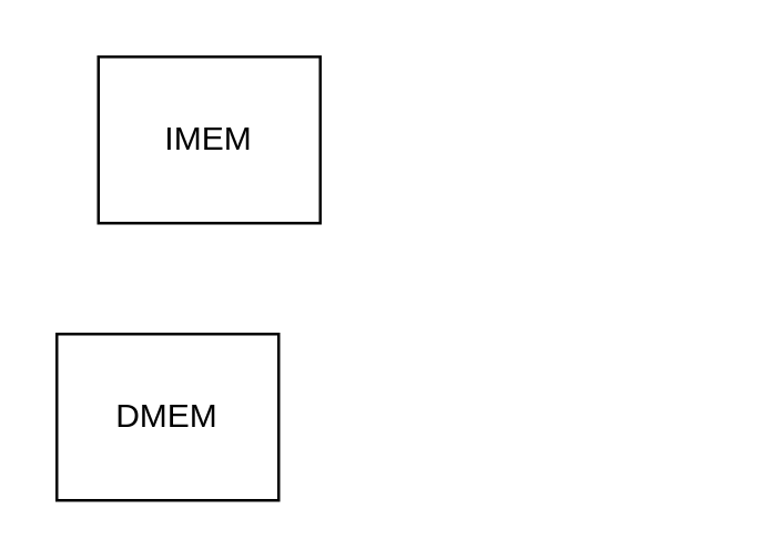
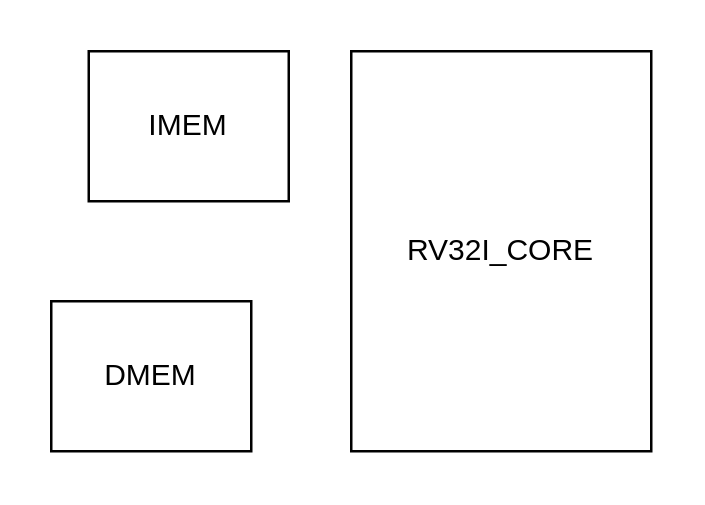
+ <mxCell id="2" value="RV32I_CORE" style="rounded=0;whiteSpace=wrap;html=1;" vertex="1" parent="1"><mxGeometry x="140" y="20" width="120" height="160" as="geometry" /></mxCell>
